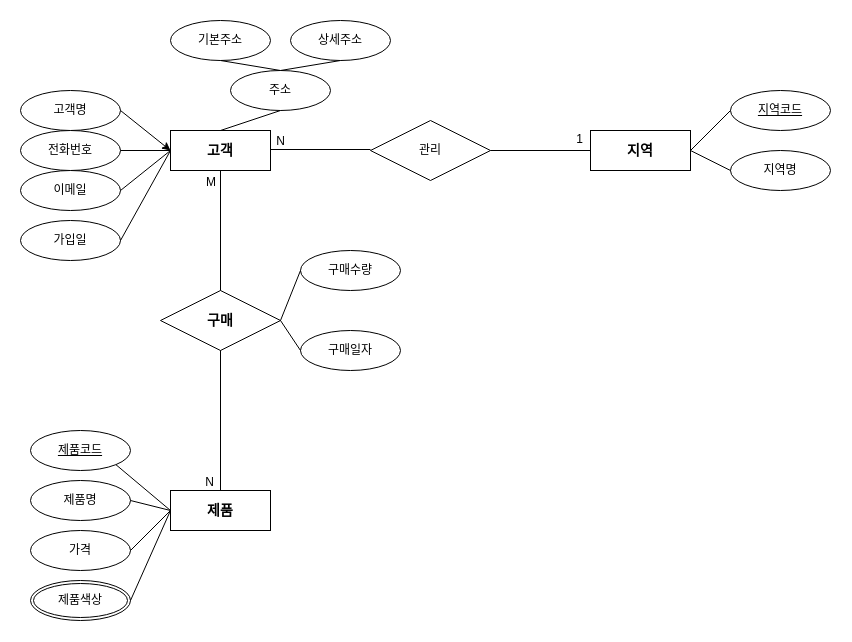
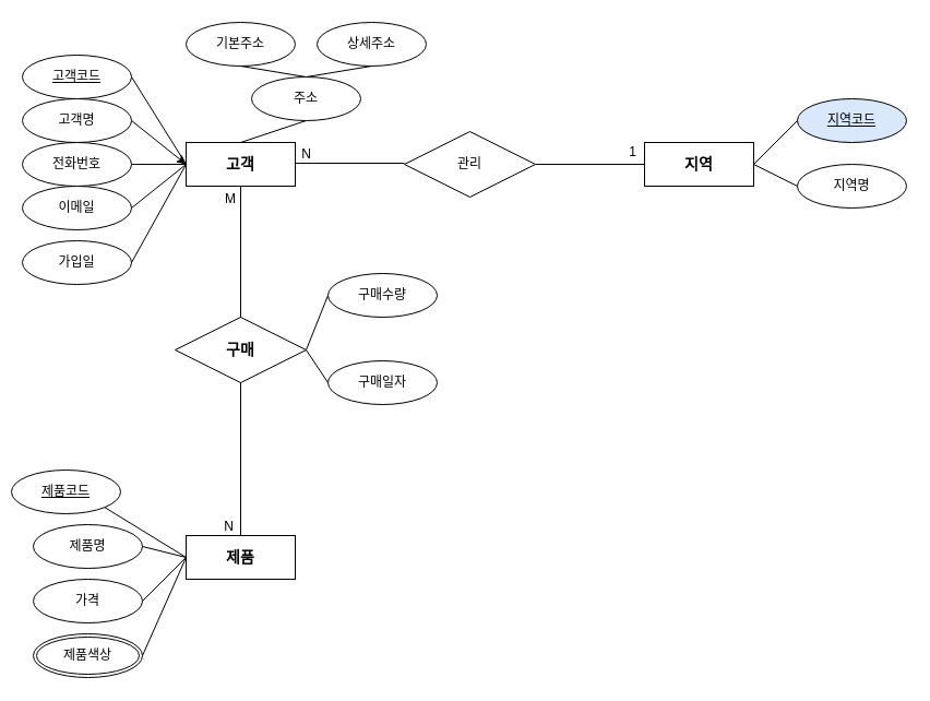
+ <mxCell id="5" value="고객코드" style="ellipse;whiteSpace=wrap;html=1;align=center;fontStyle=4;" vertex="1" parent="1"><mxGeometry x="20" y="50" width="100" height="40" as="geometry" /></mxCell>
+ <mxCell id="11" value="" style="endArrow=none;html=1;rounded=0;exitX=1;exitY=0.5;exitDx=0;exitDy=0;entryX=0;entryY=0.5;entryDx=0;entryDy=0;" edge="1" parent="1" source="5" target="2"><mxGeometry relative="1" as="geometry"><mxPoint x="310" y="370" as="sourcePoint" /><mxPoint x="140" y="150" as="targetPoint" /></mxGeometry></mxCell>
- <mxCell id="17" value="지역코드" style="ellipse;whiteSpace=wrap;html=1;align=center;fontStyle=4;" vertex="1" parent="1"><mxGeometry x="730" y="90" width="100" height="40" as="geometry" /></mxCell>
+ <mxCell id="17" value="지역코드" style="ellipse;whiteSpace=wrap;html=1;align=center;fontStyle=4;fillColor=#dae8fc;" vertex="1" parent="1"><mxGeometry x="730" y="90" width="100" height="40" as="geometry" /></mxCell>
- <mxCell id="25" value="제품코드" style="ellipse;whiteSpace=wrap;html=1;align=center;fontStyle=4;" vertex="1" parent="1"><mxGeometry x="30" y="430" width="100" height="40" as="geometry" /></mxCell>
+ <mxCell id="25" value="제품코드" style="ellipse;whiteSpace=wrap;html=1;align=center;fontStyle=4;" vertex="1" parent="1"><mxGeometry x="10" y="430" width="100" height="40" as="geometry" /></mxCell>
